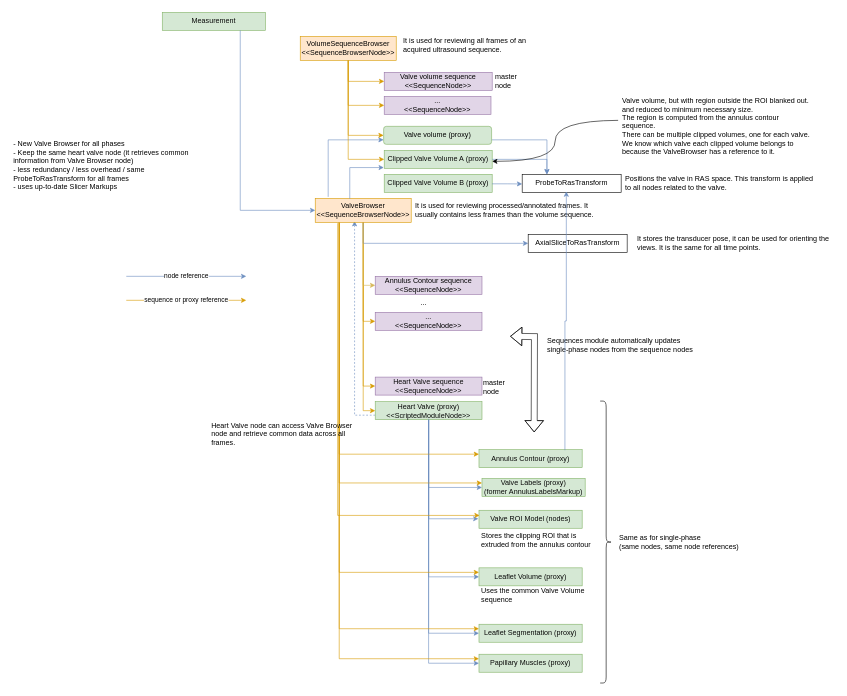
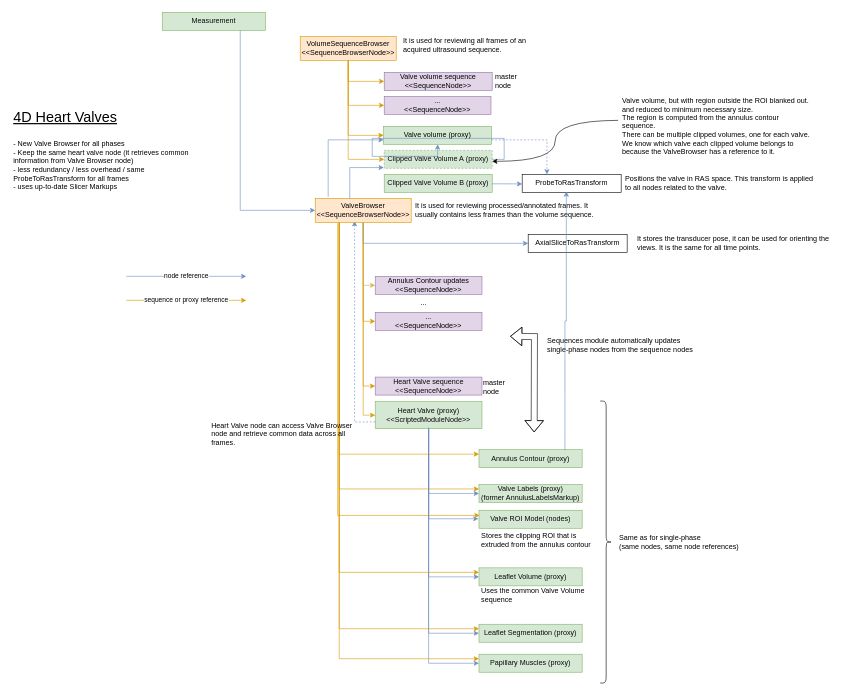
+ <mxCell id="28" value="4D Heart Valves" style="text;html=1;strokeColor=none;fillColor=none;align=left;verticalAlign=middle;whiteSpace=wrap;rounded=0;fontSize=24;fontStyle=4" parent="1" vertex="1"><mxGeometry x="20" y="180" width="260" height="30" as="geometry" /></mxCell>
- <mxCell id="41" value="Valve volume (proxy)" style="whiteSpace=wrap;html=1;fontSize=12;fillColor=#d5e8d4;strokeColor=#82b366;fontColor=#000000;rounded=1;" parent="1" vertex="1"><mxGeometry x="639" y="210" width="180" height="30" as="geometry" /></mxCell>
+ <mxCell id="41" value="Valve volume (proxy)" style="whiteSpace=wrap;html=1;fontSize=12;fillColor=#d5e8d4;strokeColor=#82b366;fontColor=#000000;" parent="1" vertex="1"><mxGeometry x="639" y="210" width="180" height="30" as="geometry" /></mxCell>
- <mxCell id="13" style="edgeStyle=orthogonalEdgeStyle;rounded=0;orthogonalLoop=1;jettySize=auto;html=1;entryX=0.25;entryY=0;entryDx=0;entryDy=0;exitX=1;exitY=0.75;exitDx=0;exitDy=0;fillColor=#dae8fc;strokeColor=#6c8ebf;" parent="1" source="41" target="6" edge="1"><mxGeometry relative="1" as="geometry" /></mxCell>
+ <mxCell id="13" style="edgeStyle=orthogonalEdgeStyle;rounded=0;orthogonalLoop=1;jettySize=auto;html=1;entryX=0.25;entryY=0;entryDx=0;entryDy=0;exitX=1;exitY=0.75;exitDx=0;exitDy=0;fillColor=#dae8fc;strokeColor=#6c8ebf;dashed=1;" parent="1" source="41" target="6" edge="1"><mxGeometry relative="1" as="geometry" /></mxCell>
- <mxCell id="44" value="Clipped Valve Volume A&amp;nbsp;(proxy)" style="whiteSpace=wrap;html=1;fontSize=12;fillColor=#d5e8d4;strokeColor=#82b366;fontColor=#080808;" parent="1" vertex="1"><mxGeometry x="640" y="250" width="180" height="30" as="geometry" /></mxCell>
+ <mxCell id="44" value="Clipped Valve Volume A&amp;nbsp;(proxy)" style="whiteSpace=wrap;html=1;fontSize=12;fillColor=#d5e8d4;strokeColor=#82b366;fontColor=#080808;dashed=1;" parent="1" vertex="1"><mxGeometry x="640" y="250" width="180" height="30" as="geometry" /></mxCell>
- <mxCell id="48" value="" style="edgeStyle=orthogonalEdgeStyle;rounded=0;orthogonalLoop=1;jettySize=auto;html=1;exitX=1;exitY=0.5;exitDx=0;exitDy=0;entryX=0.25;entryY=0;entryDx=0;entryDy=0;fillColor=#dae8fc;strokeColor=#6c8ebf;" parent="1" source="44" target="6" edge="1"><mxGeometry relative="1" as="geometry" /></mxCell>
+ <mxCell id="48" value="" style="edgeStyle=orthogonalEdgeStyle;rounded=0;orthogonalLoop=1;jettySize=auto;html=1;exitX=1;exitY=0.5;exitDx=0;exitDy=0;fillColor=#dae8fc;strokeColor=#6c8ebf;" parent="1" source="44" target="41" edge="1"><mxGeometry relative="1" as="geometry" /></mxCell>
- <mxCell id="30" value="Annulus Contour sequence&lt;br&gt;&amp;lt;&amp;lt;SequenceNode&amp;gt;&amp;gt;" style="whiteSpace=wrap;html=1;fillColor=#e1d5e7;strokeColor=#9673a6;fontColor=#030303;" parent="1" vertex="1"><mxGeometry x="625" y="460" width="178" height="30" as="geometry" /></mxCell>
+ <mxCell id="30" value="Annulus Contour updates&lt;br&gt;&amp;lt;&amp;lt;SequenceNode&amp;gt;&amp;gt;" style="whiteSpace=wrap;html=1;fillColor=#e1d5e7;strokeColor=#9673a6;fontColor=#030303;" parent="1" vertex="1"><mxGeometry x="625" y="460" width="178" height="30" as="geometry" /></mxCell>
- <mxCell id="12" value="Heart Valve&amp;nbsp;(proxy)&lt;br&gt;&amp;lt;&amp;lt;ScriptedModuleNode&amp;gt;&amp;gt;" style="whiteSpace=wrap;html=1;fillColor=#d5e8d4;strokeColor=#82b366;fontColor=#080808;" parent="1" vertex="1"><mxGeometry x="625" y="669" width="178" height="30" as="geometry" /></mxCell>
+ <mxCell id="12" value="Heart Valve&amp;nbsp;(proxy)&lt;br&gt;&amp;lt;&amp;lt;ScriptedModuleNode&amp;gt;&amp;gt;" style="whiteSpace=wrap;html=1;fillColor=#d5e8d4;strokeColor=#82b366;fontColor=#080808;" parent="1" vertex="1"><mxGeometry x="625" y="669" width="178" height="45" as="geometry" /></mxCell>
- <mxCell id="5" value="Valve Labels&amp;nbsp;(proxy)&lt;br&gt;(former AnnulusLabelsMarkup)" style="whiteSpace=wrap;html=1;fillColor=#d5e8d4;strokeColor=#82b366;fontColor=#080808;" parent="1" vertex="1"><mxGeometry x="803" y="797" width="172" height="30" as="geometry" /></mxCell>
+ <mxCell id="5" value="Valve Labels&amp;nbsp;(proxy)&lt;br&gt;(former AnnulusLabelsMarkup)" style="whiteSpace=wrap;html=1;fillColor=#d5e8d4;strokeColor=#82b366;fontColor=#080808;" parent="1" vertex="1"><mxGeometry x="798" y="807" width="172" height="30" as="geometry" /></mxCell>
